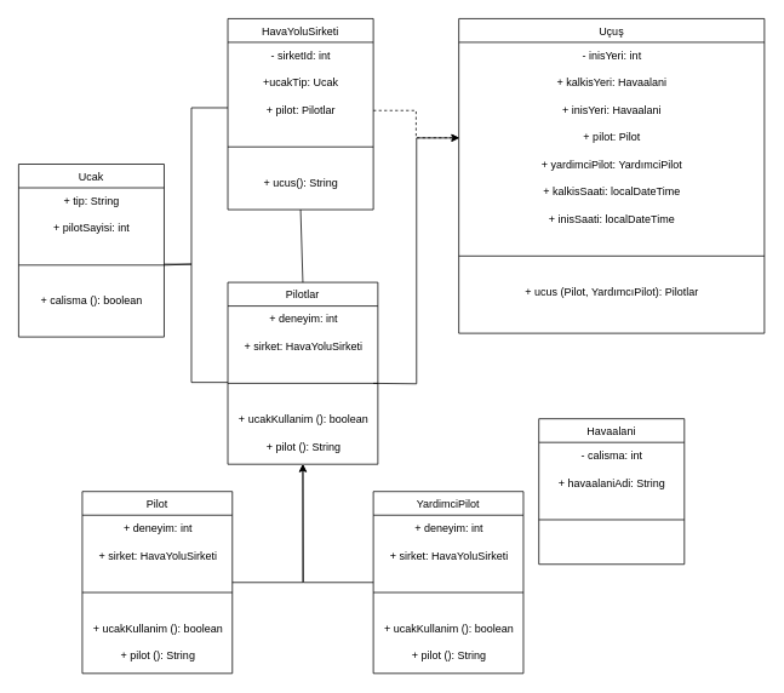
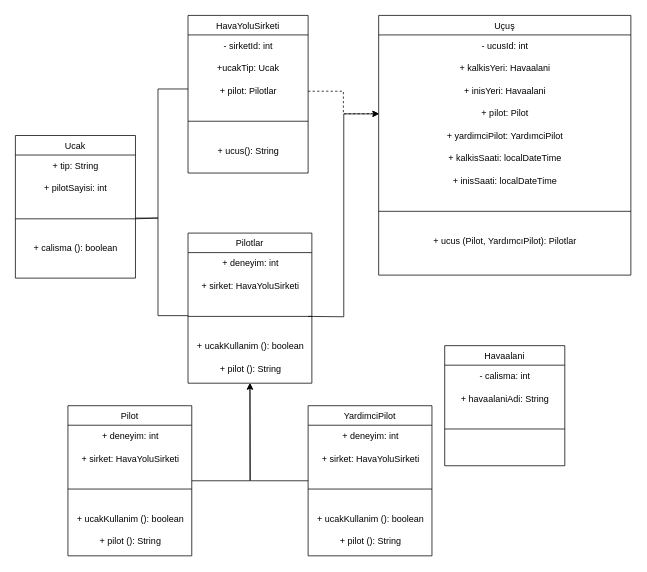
- <mxCell id="3" value="- inisYeri: int" style="text;html=1;align=center;verticalAlign=middle;resizable=0;points=[];autosize=1;strokeColor=none;fillColor=none;" vertex="1" parent="2"><mxGeometry y="26" width="336" height="30" as="geometry" /></mxCell>
+ <mxCell id="3" value="- ucusId: int" style="text;html=1;align=center;verticalAlign=middle;resizable=0;points=[];autosize=1;strokeColor=none;fillColor=none;" vertex="1" parent="2"><mxGeometry y="26" width="336" height="30" as="geometry" /></mxCell>
- <mxCell id="33" value="" style="endArrow=none;html=1;rounded=0;exitX=0.5;exitY=0;exitDx=0;exitDy=0;entryX=0.5;entryY=1;entryDx=0;entryDy=0;" edge="1" parent="1" source="21" target="27"><mxGeometry width="50" height="50" relative="1" as="geometry"><mxPoint x="390" y="270" as="sourcePoint" /><mxPoint x="440" y="220" as="targetPoint" /></mxGeometry></mxCell>
